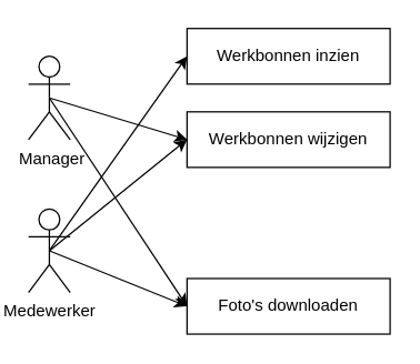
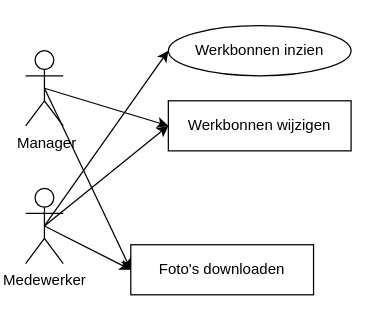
- <mxCell id="2" value="Werkbonnen inzien" style="rounded=0;whiteSpace=wrap;html=1;" vertex="1" parent="1"><mxGeometry x="134" y="20" width="146" height="40" as="geometry" /></mxCell>
+ <mxCell id="2" value="Werkbonnen inzien" style="ellipse;whiteSpace=wrap;html=1;" vertex="1" parent="1"><mxGeometry x="134" y="20" width="146" height="40" as="geometry" /></mxCell>
- <mxCell id="6" value="Foto's downloaden" style="rounded=0;whiteSpace=wrap;html=1;" vertex="1" parent="1"><mxGeometry x="134" y="200" width="146" height="40" as="geometry" /></mxCell>
+ <mxCell id="6" value="Foto's downloaden" style="rounded=0;whiteSpace=wrap;html=1;" vertex="1" parent="1"><mxGeometry x="104" y="195" width="146" height="40" as="geometry" /></mxCell>
